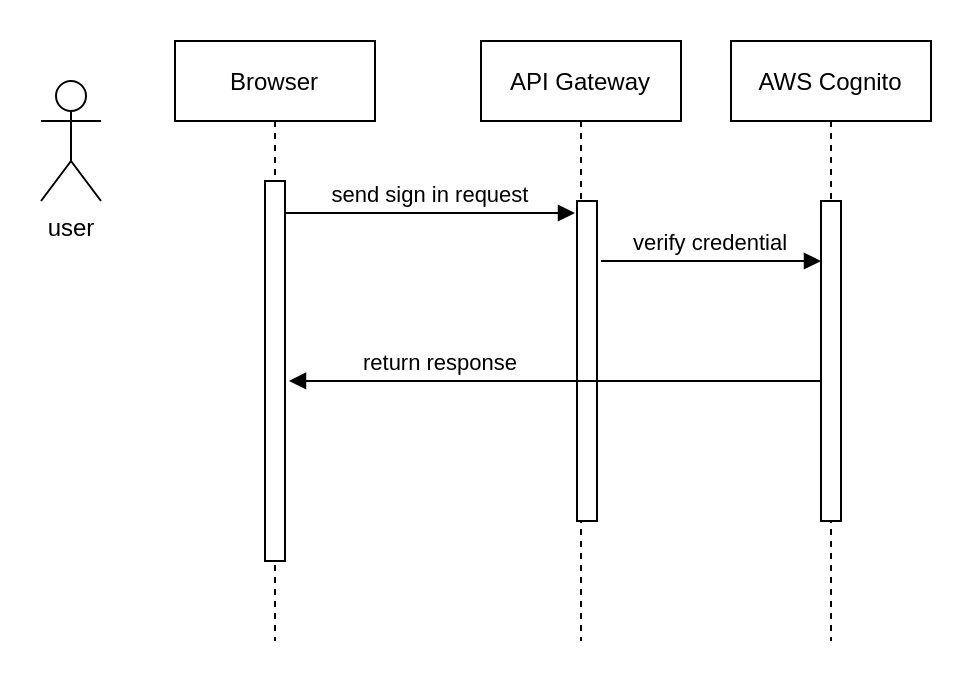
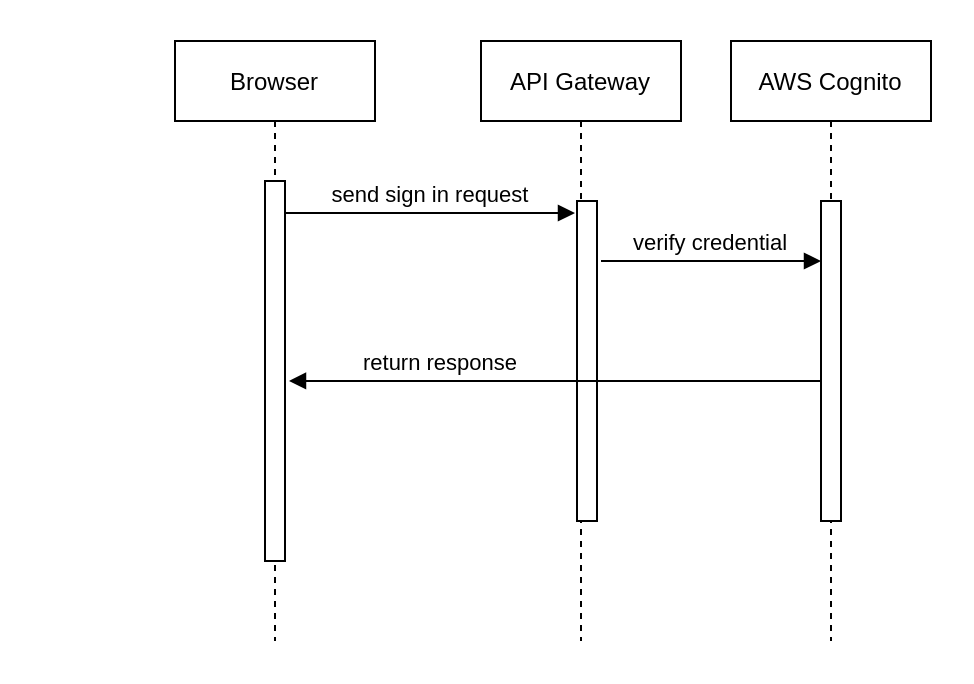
- <mxCell id="7" value="user" style="shape=umlActor;verticalLabelPosition=bottom;verticalAlign=top;html=1;" parent="1" vertex="1"><mxGeometry x="20" y="40" width="30" height="60" as="geometry" /></mxCell>
